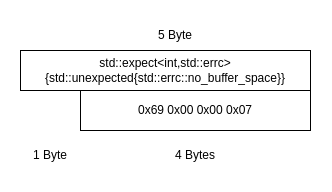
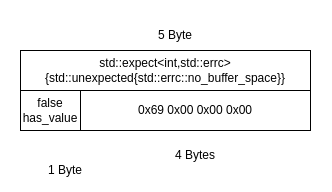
+ <mxCell id="5" value="false&lt;br&gt;has_value" style="rounded=0;whiteSpace=wrap;html=1;fillColor=none;" parent="1" vertex="1"><mxGeometry x="20" y="90" width="60" height="40" as="geometry" /></mxCell>
- <mxCell id="4" value="0x69 0x00 0x00 0x07" style="rounded=0;whiteSpace=wrap;html=1;fillColor=none;" parent="1" vertex="1"><mxGeometry x="80" y="90" width="230" height="40" as="geometry" /></mxCell>
+ <mxCell id="4" value="0x69 0x00 0x00 0x00" style="rounded=0;whiteSpace=wrap;html=1;fillColor=none;" parent="1" vertex="1"><mxGeometry x="80" y="90" width="230" height="40" as="geometry" /></mxCell>
- <mxCell id="7" value="1 Byte" style="text;html=1;strokeColor=none;fillColor=none;align=center;verticalAlign=middle;whiteSpace=wrap;rounded=0;" parent="1" vertex="1"><mxGeometry x="20" y="140" width="60" height="30" as="geometry" /></mxCell>
+ <mxCell id="7" value="1 Byte" style="text;html=1;strokeColor=none;fillColor=none;align=center;verticalAlign=middle;whiteSpace=wrap;rounded=0;" parent="1" vertex="1"><mxGeometry x="35" y="155" width="60" height="30" as="geometry" /></mxCell>
